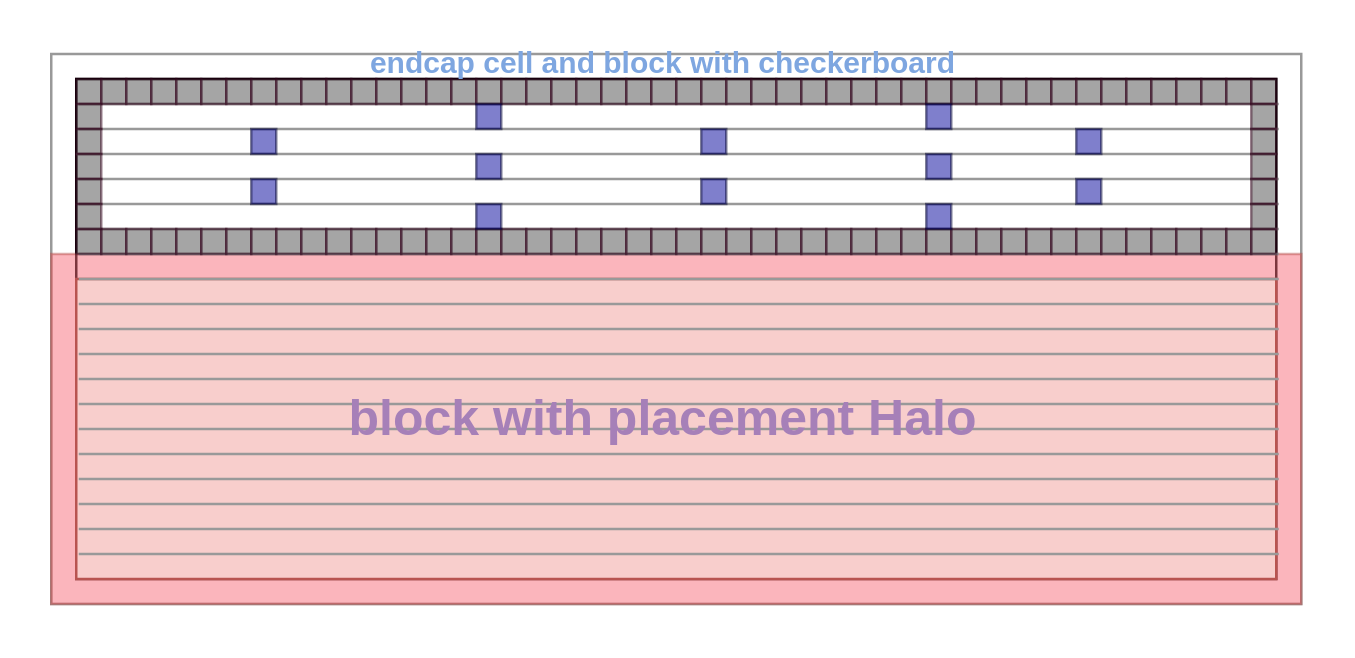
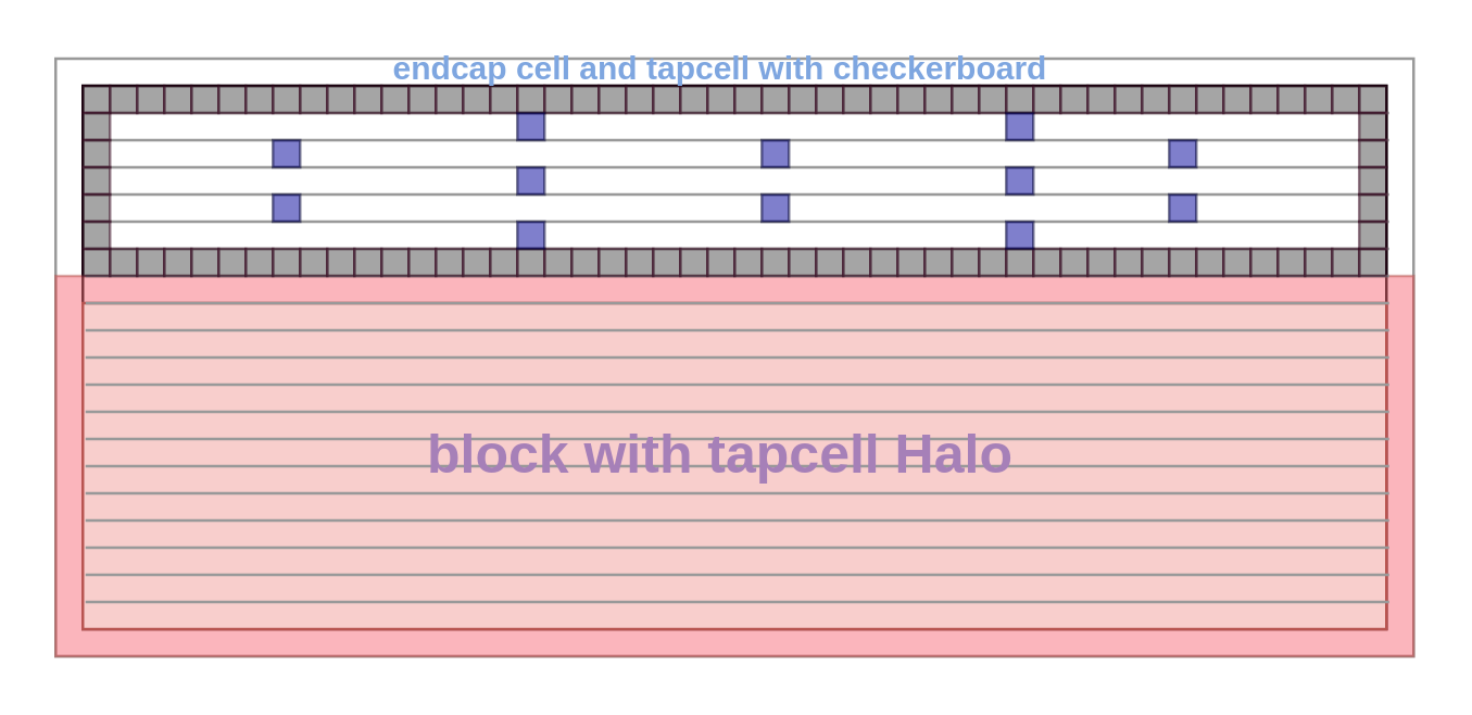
- <mxCell id="144" value="&lt;b&gt;&lt;font color=&quot;#7EA6E0&quot;&gt;endcap cell and block with checkerboard&lt;/font&gt;&lt;/b&gt;" style="text;html=1;strokeColor=none;fillColor=none;align=center;verticalAlign=middle;whiteSpace=wrap;rounded=0;shadow=0;glass=0;sketch=0;opacity=50;" vertex="1" parent="1"><mxGeometry x="136.25" y="20" width="257.5" height="10" as="geometry" /></mxCell>
+ <mxCell id="144" value="&lt;b&gt;&lt;font color=&quot;#7EA6E0&quot;&gt;endcap cell and tapcell with checkerboard&lt;/font&gt;&lt;/b&gt;" style="text;html=1;strokeColor=none;fillColor=none;align=center;verticalAlign=middle;whiteSpace=wrap;rounded=0;shadow=0;glass=0;sketch=0;opacity=50;" vertex="1" parent="1"><mxGeometry x="136.25" y="20" width="257.5" height="10" as="geometry" /></mxCell>
- <mxCell id="143" value="&lt;b&gt;&lt;font style=&quot;font-size: 20px&quot; color=&quot;#A680B8&quot;&gt;block with placement Halo&lt;/font&gt;&lt;/b&gt;" style="text;html=1;strokeColor=none;fillColor=none;align=center;verticalAlign=middle;whiteSpace=wrap;rounded=0;shadow=0;glass=0;sketch=0;opacity=50;" vertex="1" parent="1"><mxGeometry x="136.25" y="161" width="257.5" height="10" as="geometry" /></mxCell>
+ <mxCell id="143" value="&lt;b&gt;&lt;font style=&quot;font-size: 20px&quot; color=&quot;#A680B8&quot;&gt;block with tapcell Halo&lt;/font&gt;&lt;/b&gt;" style="text;html=1;strokeColor=none;fillColor=none;align=center;verticalAlign=middle;whiteSpace=wrap;rounded=0;shadow=0;glass=0;sketch=0;opacity=50;" vertex="1" parent="1"><mxGeometry x="136.25" y="161" width="257.5" height="10" as="geometry" /></mxCell>
